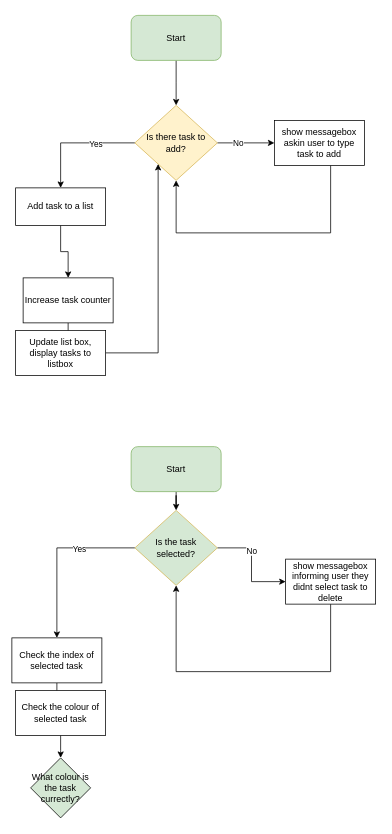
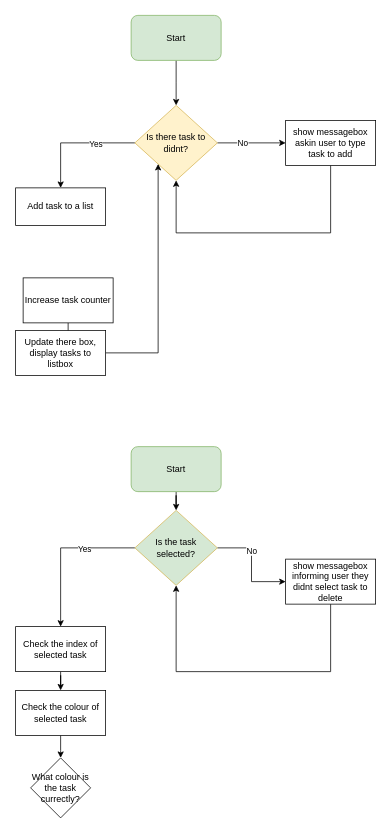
- <mxCell id="8" value="Is there task to add?" style="rhombus;whiteSpace=wrap;html=1;fillColor=#fff2cc;strokeColor=#d6b656;" vertex="1" parent="1"><mxGeometry x="179" y="140" width="110" height="100" as="geometry" /></mxCell>
+ <mxCell id="8" value="Is there task to didnt?" style="rhombus;whiteSpace=wrap;html=1;fillColor=#fff2cc;strokeColor=#d6b656;" vertex="1" parent="1"><mxGeometry x="179" y="140" width="110" height="100" as="geometry" /></mxCell>
- <mxCell id="14" value="show messagebox askin user to type task to add" style="rounded=0;whiteSpace=wrap;html=1;" vertex="1" parent="1"><mxGeometry x="365" y="160" width="120" height="60" as="geometry" /></mxCell>
+ <mxCell id="14" value="show messagebox askin user to type task to add" style="rounded=0;whiteSpace=wrap;html=1;" vertex="1" parent="1"><mxGeometry x="380" y="160" width="120" height="60" as="geometry" /></mxCell>
- <mxCell id="9" style="edgeStyle=orthogonalEdgeStyle;rounded=0;orthogonalLoop=1;jettySize=auto;html=1;" edge="1" parent="1" source="10" target="12"><mxGeometry relative="1" as="geometry"><mxPoint x="80" y="360" as="targetPoint" /></mxGeometry></mxCell>
- <mxCell id="16" value="Update list box, display tasks to listbox" style="rounded=0;whiteSpace=wrap;html=1;" vertex="1" parent="1"><mxGeometry x="20" y="440" width="120" height="60" as="geometry" /></mxCell>
+ <mxCell id="16" value="Update there box, display tasks to listbox" style="rounded=0;whiteSpace=wrap;html=1;" vertex="1" parent="1"><mxGeometry x="20" y="440" width="120" height="60" as="geometry" /></mxCell>
- <mxCell id="25" value="Check the index of selected task" style="rounded=0;whiteSpace=wrap;html=1;" vertex="1" parent="1"><mxGeometry x="15" y="850" width="120" height="60" as="geometry" /></mxCell>
+ <mxCell id="25" value="Check the index of selected task" style="rounded=0;whiteSpace=wrap;html=1;" vertex="1" parent="1"><mxGeometry x="20" y="835" width="120" height="60" as="geometry" /></mxCell>
- <mxCell id="30" value="What colour is the task currectly?" style="rhombus;whiteSpace=wrap;html=1;fillColor=#d5e8d4;" vertex="1" parent="1"><mxGeometry x="40" y="1010" width="80" height="80" as="geometry" /></mxCell>
+ <mxCell id="30" value="What colour is the task currectly?" style="rhombus;whiteSpace=wrap;html=1;" vertex="1" parent="1"><mxGeometry x="40" y="1010" width="80" height="80" as="geometry" /></mxCell>
